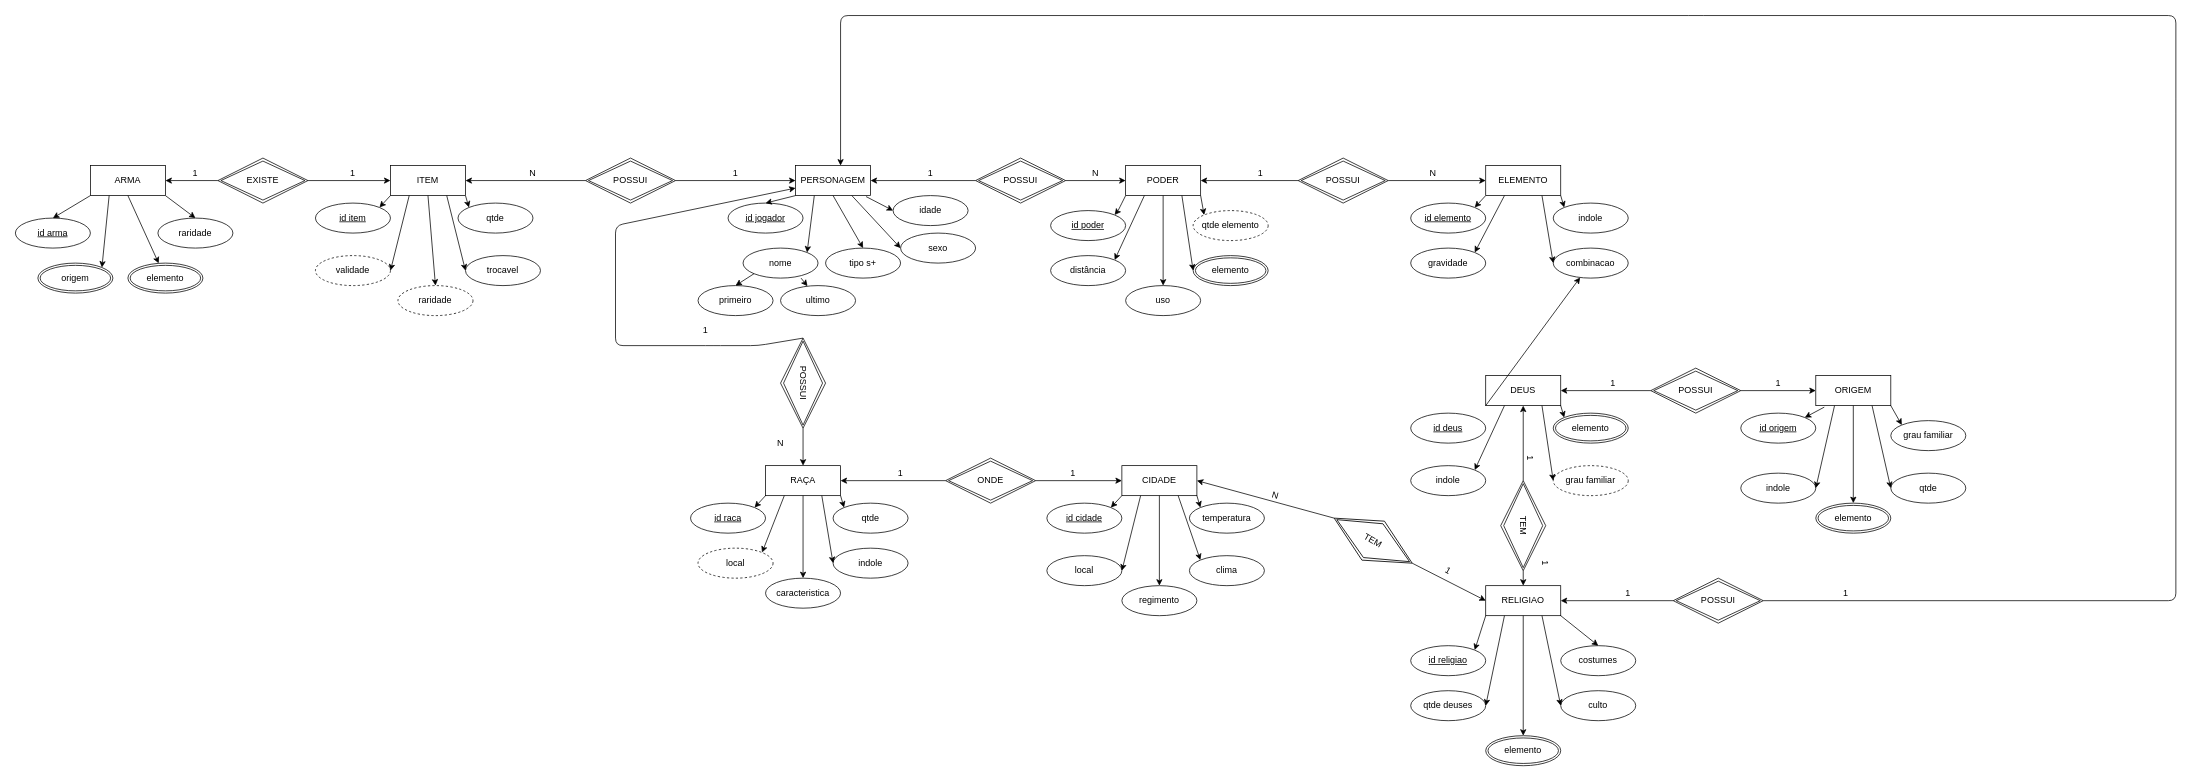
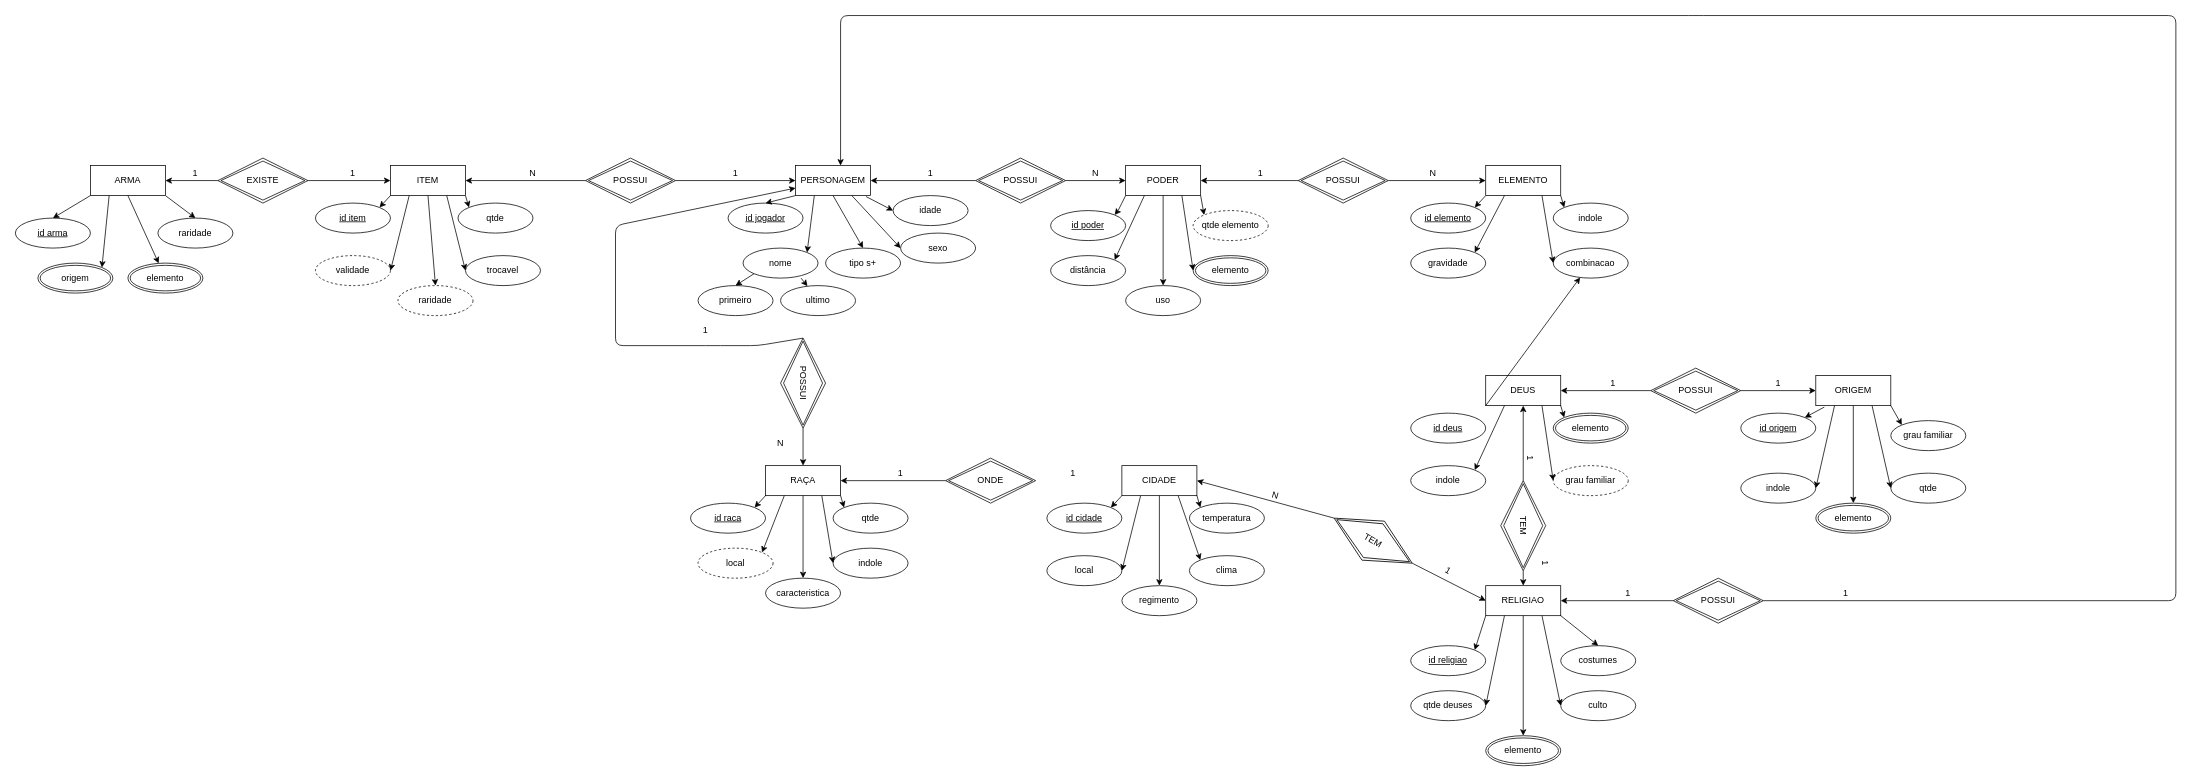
- <mxCell id="148" value="" style="endArrow=classic;html=1;exitX=1;exitY=0.5;exitDx=0;exitDy=0;entryX=0;entryY=0.5;entryDx=0;entryDy=0;" parent="1" source="117" target="29" edge="1"><mxGeometry width="50" height="50" relative="1" as="geometry"><mxPoint x="1320" y="640" as="sourcePoint" /><mxPoint x="1370" y="590" as="targetPoint" /></mxGeometry></mxCell>
